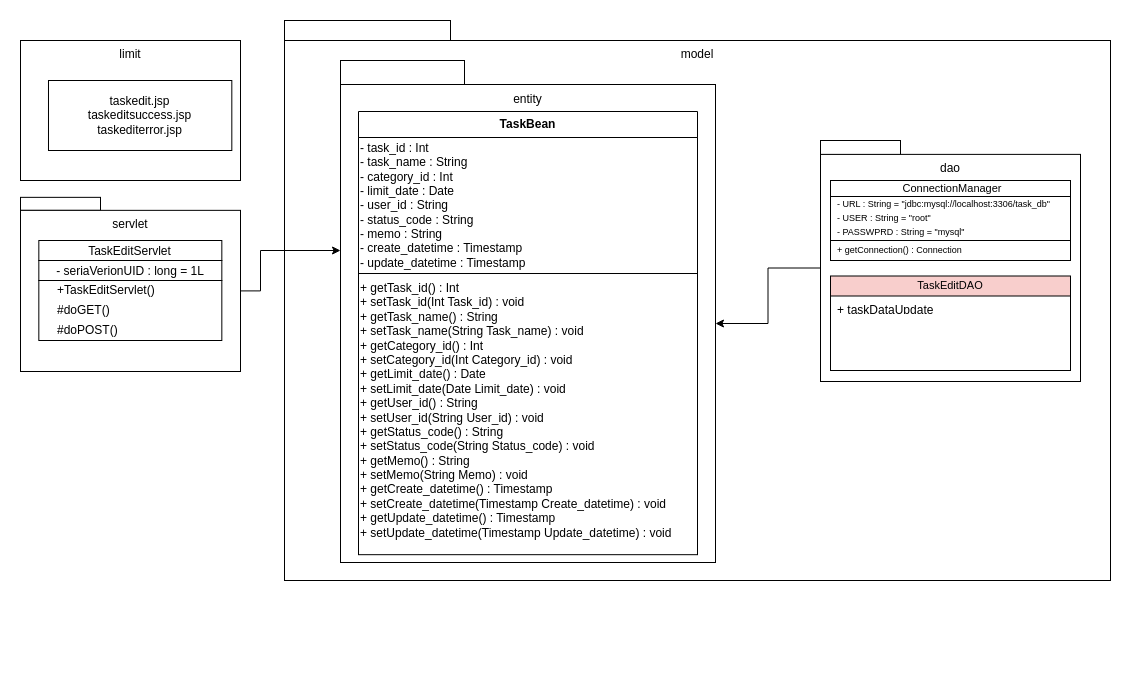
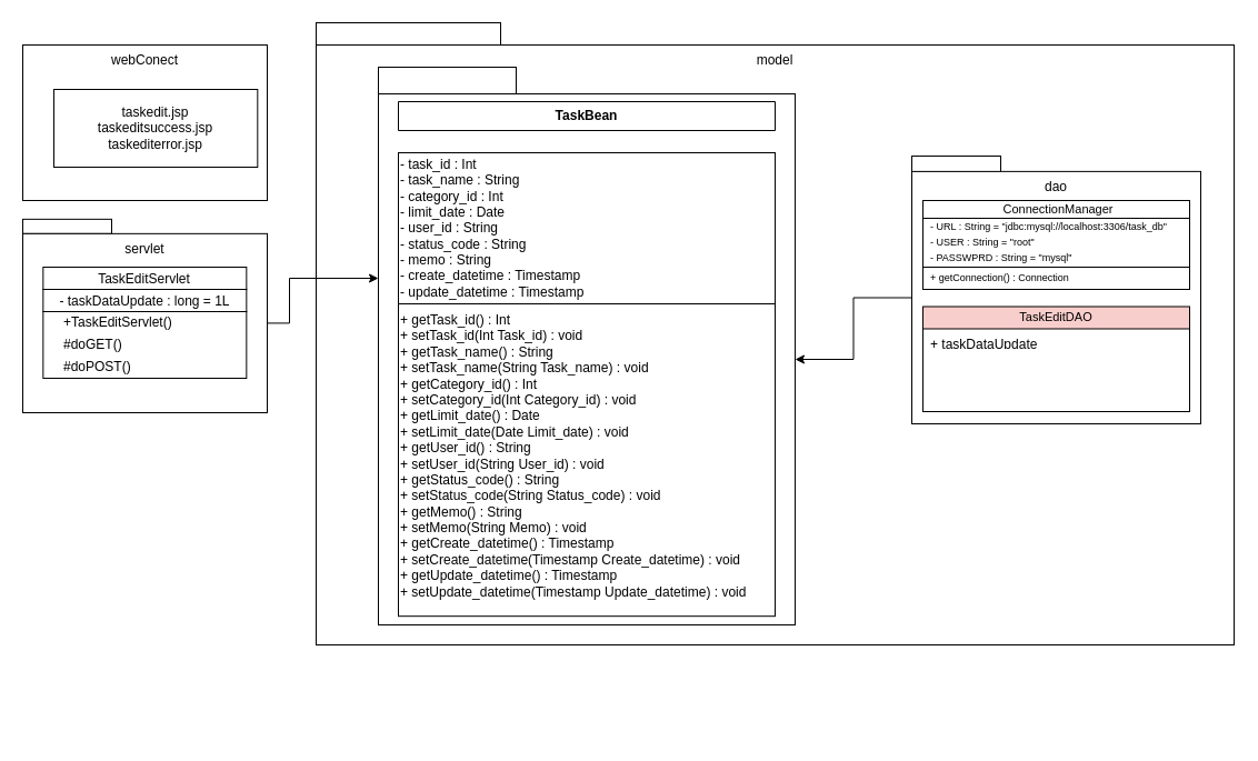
- <mxCell id="5" value="limit" style="rounded=0;whiteSpace=wrap;html=1;align=center;labelPosition=center;verticalLabelPosition=middle;verticalAlign=top;container=1;" parent="4" vertex="1"><mxGeometry width="220" height="140" as="geometry"><mxRectangle width="100" height="30" as="alternateBounds" /></mxGeometry></mxCell>
+ <mxCell id="5" value="webConect" style="rounded=0;whiteSpace=wrap;html=1;align=center;labelPosition=center;verticalLabelPosition=middle;verticalAlign=top;container=1;" parent="4" vertex="1"><mxGeometry width="220" height="140" as="geometry"><mxRectangle width="100" height="30" as="alternateBounds" /></mxGeometry></mxCell>
- <mxCell id="57" value="TaskBean" style="swimlane;whiteSpace=wrap;html=1;direction=west;startSize=441;container=0;" vertex="1" parent="52"><mxGeometry x="18" y="51" width="339" height="26" as="geometry"><mxRectangle x="17.5" y="54" width="90" height="30" as="alternateBounds" /></mxGeometry></mxCell>
+ <mxCell id="57" value="TaskBean" style="swimlane;whiteSpace=wrap;html=1;direction=west;startSize=441;container=0;" vertex="1" parent="52"><mxGeometry x="18" y="31" width="339" height="26" as="geometry"><mxRectangle x="17.5" y="54" width="90" height="30" as="alternateBounds" /></mxGeometry></mxCell>
- <mxCell id="20" value="- seriaVerionUID : long = 1L" style="text;strokeColor=none;fillColor=none;align=center;verticalAlign=middle;overflow=hidden;" parent="7" vertex="1"><mxGeometry x="30" y="60" width="160" height="20" as="geometry" /></mxCell>
+ <mxCell id="20" value="- taskDataUpdate : long = 1L" style="text;strokeColor=none;fillColor=none;align=center;verticalAlign=middle;overflow=hidden;" parent="7" vertex="1"><mxGeometry x="30" y="60" width="160" height="20" as="geometry" /></mxCell>
